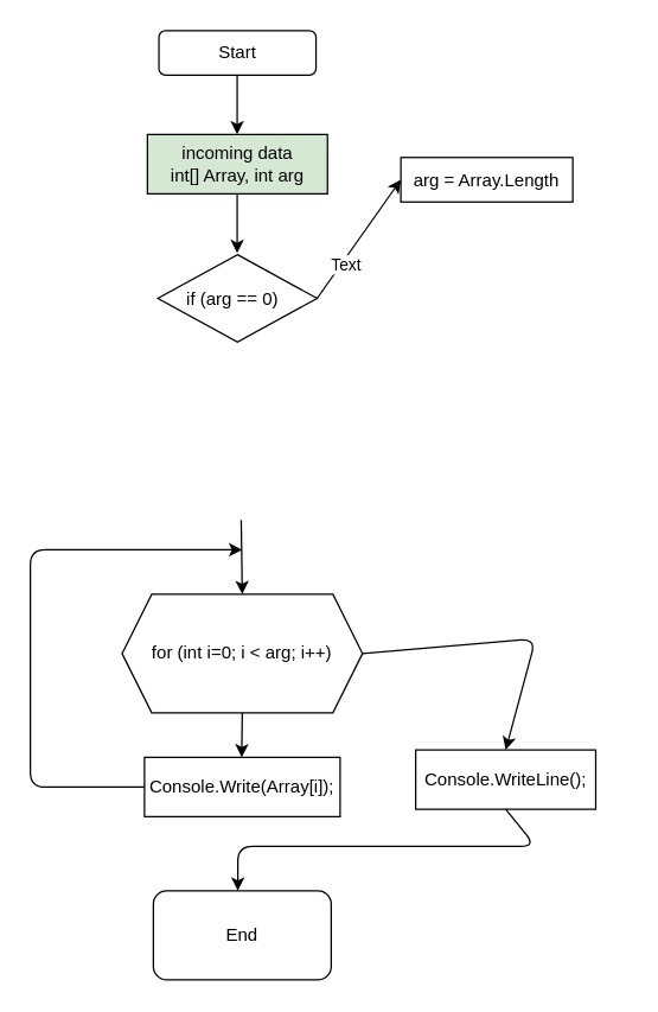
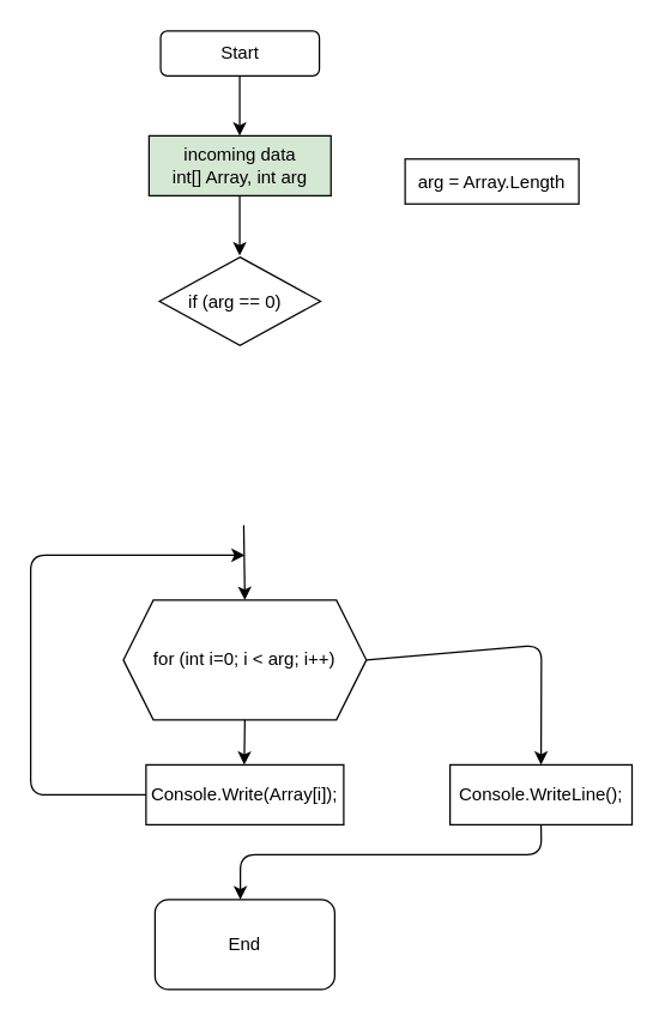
- <mxCell id="17" value="" style="endArrow=classic;html=1;exitX=1;exitY=0.5;exitDx=0;exitDy=0;entryX=0;entryY=0.5;entryDx=0;entryDy=0;" edge="1" parent="1" source="4" target="16"><mxGeometry width="50" height="50" relative="1" as="geometry"><mxPoint x="320" y="230" as="sourcePoint" /><mxPoint x="370" y="180" as="targetPoint" /></mxGeometry></mxCell>
- <mxCell id="18" value="Text" style="edgeLabel;html=1;align=center;verticalAlign=middle;resizable=0;points=[];" vertex="1" connectable="0" parent="17"><mxGeometry x="-0.395" y="-2" relative="1" as="geometry"><mxPoint as="offset" /></mxGeometry></mxCell>
- <mxCell id="8" value="&lt;span&gt;Console.WriteLine();&lt;/span&gt;" style="rounded=0;whiteSpace=wrap;html=1;" parent="1" vertex="1"><mxGeometry x="280" y="505" width="121.5" height="40" as="geometry" /></mxCell>
+ <mxCell id="8" value="&lt;span&gt;Console.WriteLine();&lt;/span&gt;" style="rounded=0;whiteSpace=wrap;html=1;" parent="1" vertex="1"><mxGeometry x="300" y="510" width="121.5" height="40" as="geometry" /></mxCell>
